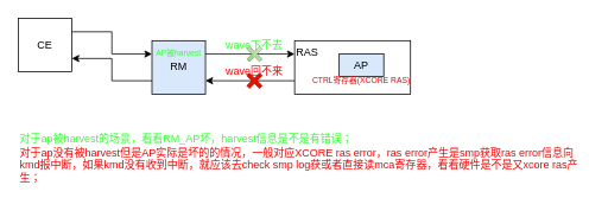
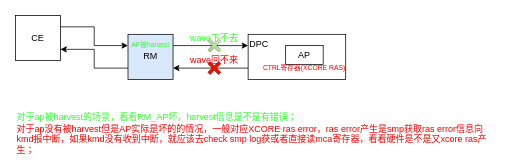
- <mxCell id="8" value="RAS" style="rounded=0;whiteSpace=wrap;html=1;align=left;verticalAlign=top;" vertex="1" parent="1"><mxGeometry x="330" y="45" width="130" height="60" as="geometry" /></mxCell>
+ <mxCell id="8" value="DPC" style="rounded=0;whiteSpace=wrap;html=1;align=left;verticalAlign=top;" vertex="1" parent="1"><mxGeometry x="330" y="45" width="130" height="60" as="geometry" /></mxCell>
- <mxCell id="9" value="AP" style="rounded=0;whiteSpace=wrap;html=1;fillColor=#dae8fc;" vertex="1" parent="1"><mxGeometry x="380" y="60" width="50" height="25" as="geometry" /></mxCell>
+ <mxCell id="9" value="AP" style="rounded=0;whiteSpace=wrap;html=1;" vertex="1" parent="1"><mxGeometry x="380" y="60" width="50" height="25" as="geometry" /></mxCell>
